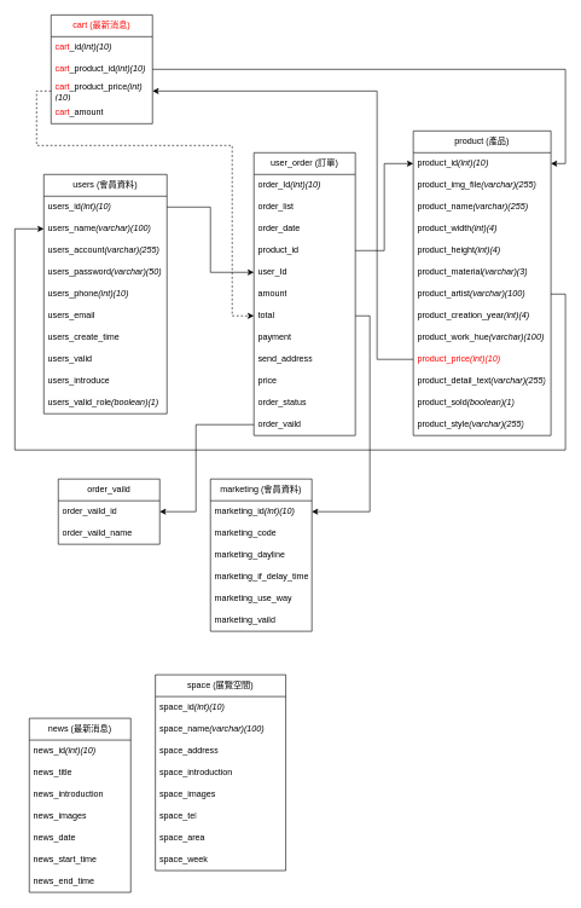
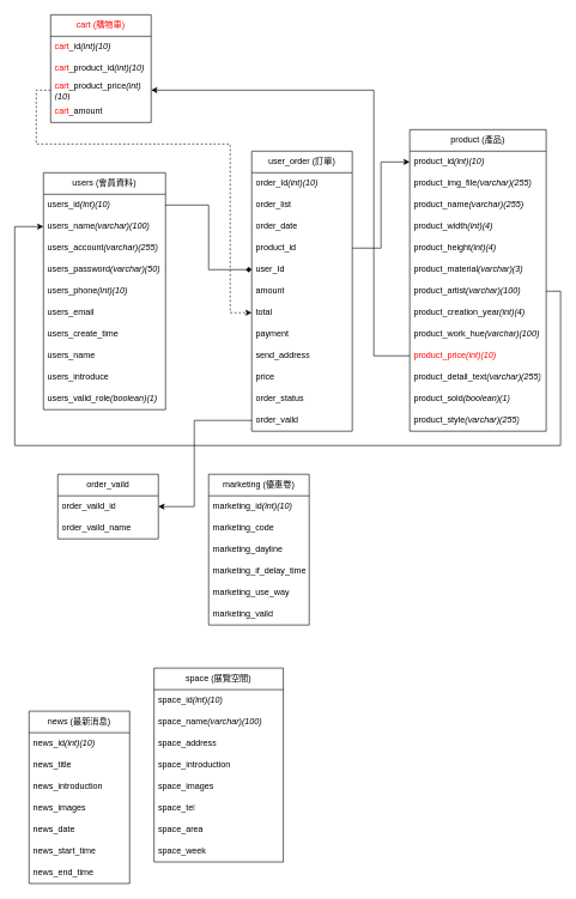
- <mxCell id="47" value="&lt;font color=&quot;#ff0000&quot;&gt;cart (最新消息)&lt;/font&gt;" style="swimlane;fontStyle=0;childLayout=stackLayout;horizontal=1;startSize=30;horizontalStack=0;resizeParent=1;resizeParentMax=0;resizeLast=0;collapsible=1;marginBottom=0;whiteSpace=wrap;html=1;labelBackgroundColor=none;" parent="1" vertex="1"><mxGeometry x="70" y="20" width="140" height="150" as="geometry" /></mxCell>
+ <mxCell id="47" value="&lt;font color=&quot;#ff0000&quot;&gt;cart (購物車)&lt;/font&gt;" style="swimlane;fontStyle=0;childLayout=stackLayout;horizontal=1;startSize=30;horizontalStack=0;resizeParent=1;resizeParentMax=0;resizeLast=0;collapsible=1;marginBottom=0;whiteSpace=wrap;html=1;labelBackgroundColor=none;" parent="1" vertex="1"><mxGeometry x="70" y="20" width="140" height="150" as="geometry" /></mxCell>
- <mxCell id="70" style="edgeStyle=orthogonalEdgeStyle;rounded=0;orthogonalLoop=1;jettySize=auto;html=1;exitX=1;exitY=0.5;exitDx=0;exitDy=0;entryX=1;entryY=0.5;entryDx=0;entryDy=0;labelBackgroundColor=none;fontColor=default;" parent="1" source="49" target="3" edge="1"><mxGeometry relative="1" as="geometry" /></mxCell>
- <mxCell id="78" style="edgeStyle=orthogonalEdgeStyle;rounded=0;orthogonalLoop=1;jettySize=auto;html=1;exitX=1;exitY=0.5;exitDx=0;exitDy=0;" parent="1" source="17" target="32" edge="1"><mxGeometry relative="1" as="geometry" /></mxCell>
+ <mxCell id="78" style="edgeStyle=orthogonalEdgeStyle;rounded=0;orthogonalLoop=1;jettySize=auto;html=1;exitX=1;exitY=0.5;exitDx=0;exitDy=0;endArrow=diamond;" parent="1" source="17" target="32" edge="1"><mxGeometry relative="1" as="geometry" /></mxCell>
- <mxCell id="73" style="edgeStyle=orthogonalEdgeStyle;rounded=0;orthogonalLoop=1;jettySize=auto;html=1;exitX=1;exitY=0.5;exitDx=0;exitDy=0;labelBackgroundColor=none;fontColor=default;" parent="1" source="34" target="41" edge="1"><mxGeometry relative="1" as="geometry"><mxPoint x="220" y="450" as="targetPoint" /></mxGeometry></mxCell>
- <mxCell id="24" value="&lt;span style=&quot;text-align: center;&quot;&gt;users_&lt;/span&gt;valid" style="text;strokeColor=none;fillColor=none;align=left;verticalAlign=middle;spacingLeft=4;spacingRight=4;overflow=hidden;points=[[0,0.5],[1,0.5]];portConstraint=eastwest;rotatable=0;whiteSpace=wrap;html=1;labelBackgroundColor=none;" parent="16" vertex="1"><mxGeometry y="240" width="170" height="30" as="geometry" /></mxCell>
+ <mxCell id="24" value="&lt;span style=&quot;text-align: center;&quot;&gt;users_&lt;/span&gt;name" style="text;strokeColor=none;fillColor=none;align=left;verticalAlign=middle;spacingLeft=4;spacingRight=4;overflow=hidden;points=[[0,0.5],[1,0.5]];portConstraint=eastwest;rotatable=0;whiteSpace=wrap;html=1;labelBackgroundColor=none;" parent="16" vertex="1"><mxGeometry y="240" width="170" height="30" as="geometry" /></mxCell>
- <mxCell id="40" value="marketing (會員資料)" style="swimlane;fontStyle=0;childLayout=stackLayout;horizontal=1;startSize=30;horizontalStack=0;resizeParent=1;resizeParentMax=0;resizeLast=0;collapsible=1;marginBottom=0;whiteSpace=wrap;html=1;labelBackgroundColor=none;" parent="1" vertex="1"><mxGeometry x="290" y="660" width="140" height="210" as="geometry" /></mxCell>
+ <mxCell id="40" value="marketing (優惠卷)" style="swimlane;fontStyle=0;childLayout=stackLayout;horizontal=1;startSize=30;horizontalStack=0;resizeParent=1;resizeParentMax=0;resizeLast=0;collapsible=1;marginBottom=0;whiteSpace=wrap;html=1;labelBackgroundColor=none;" parent="1" vertex="1"><mxGeometry x="290" y="660" width="140" height="210" as="geometry" /></mxCell>
